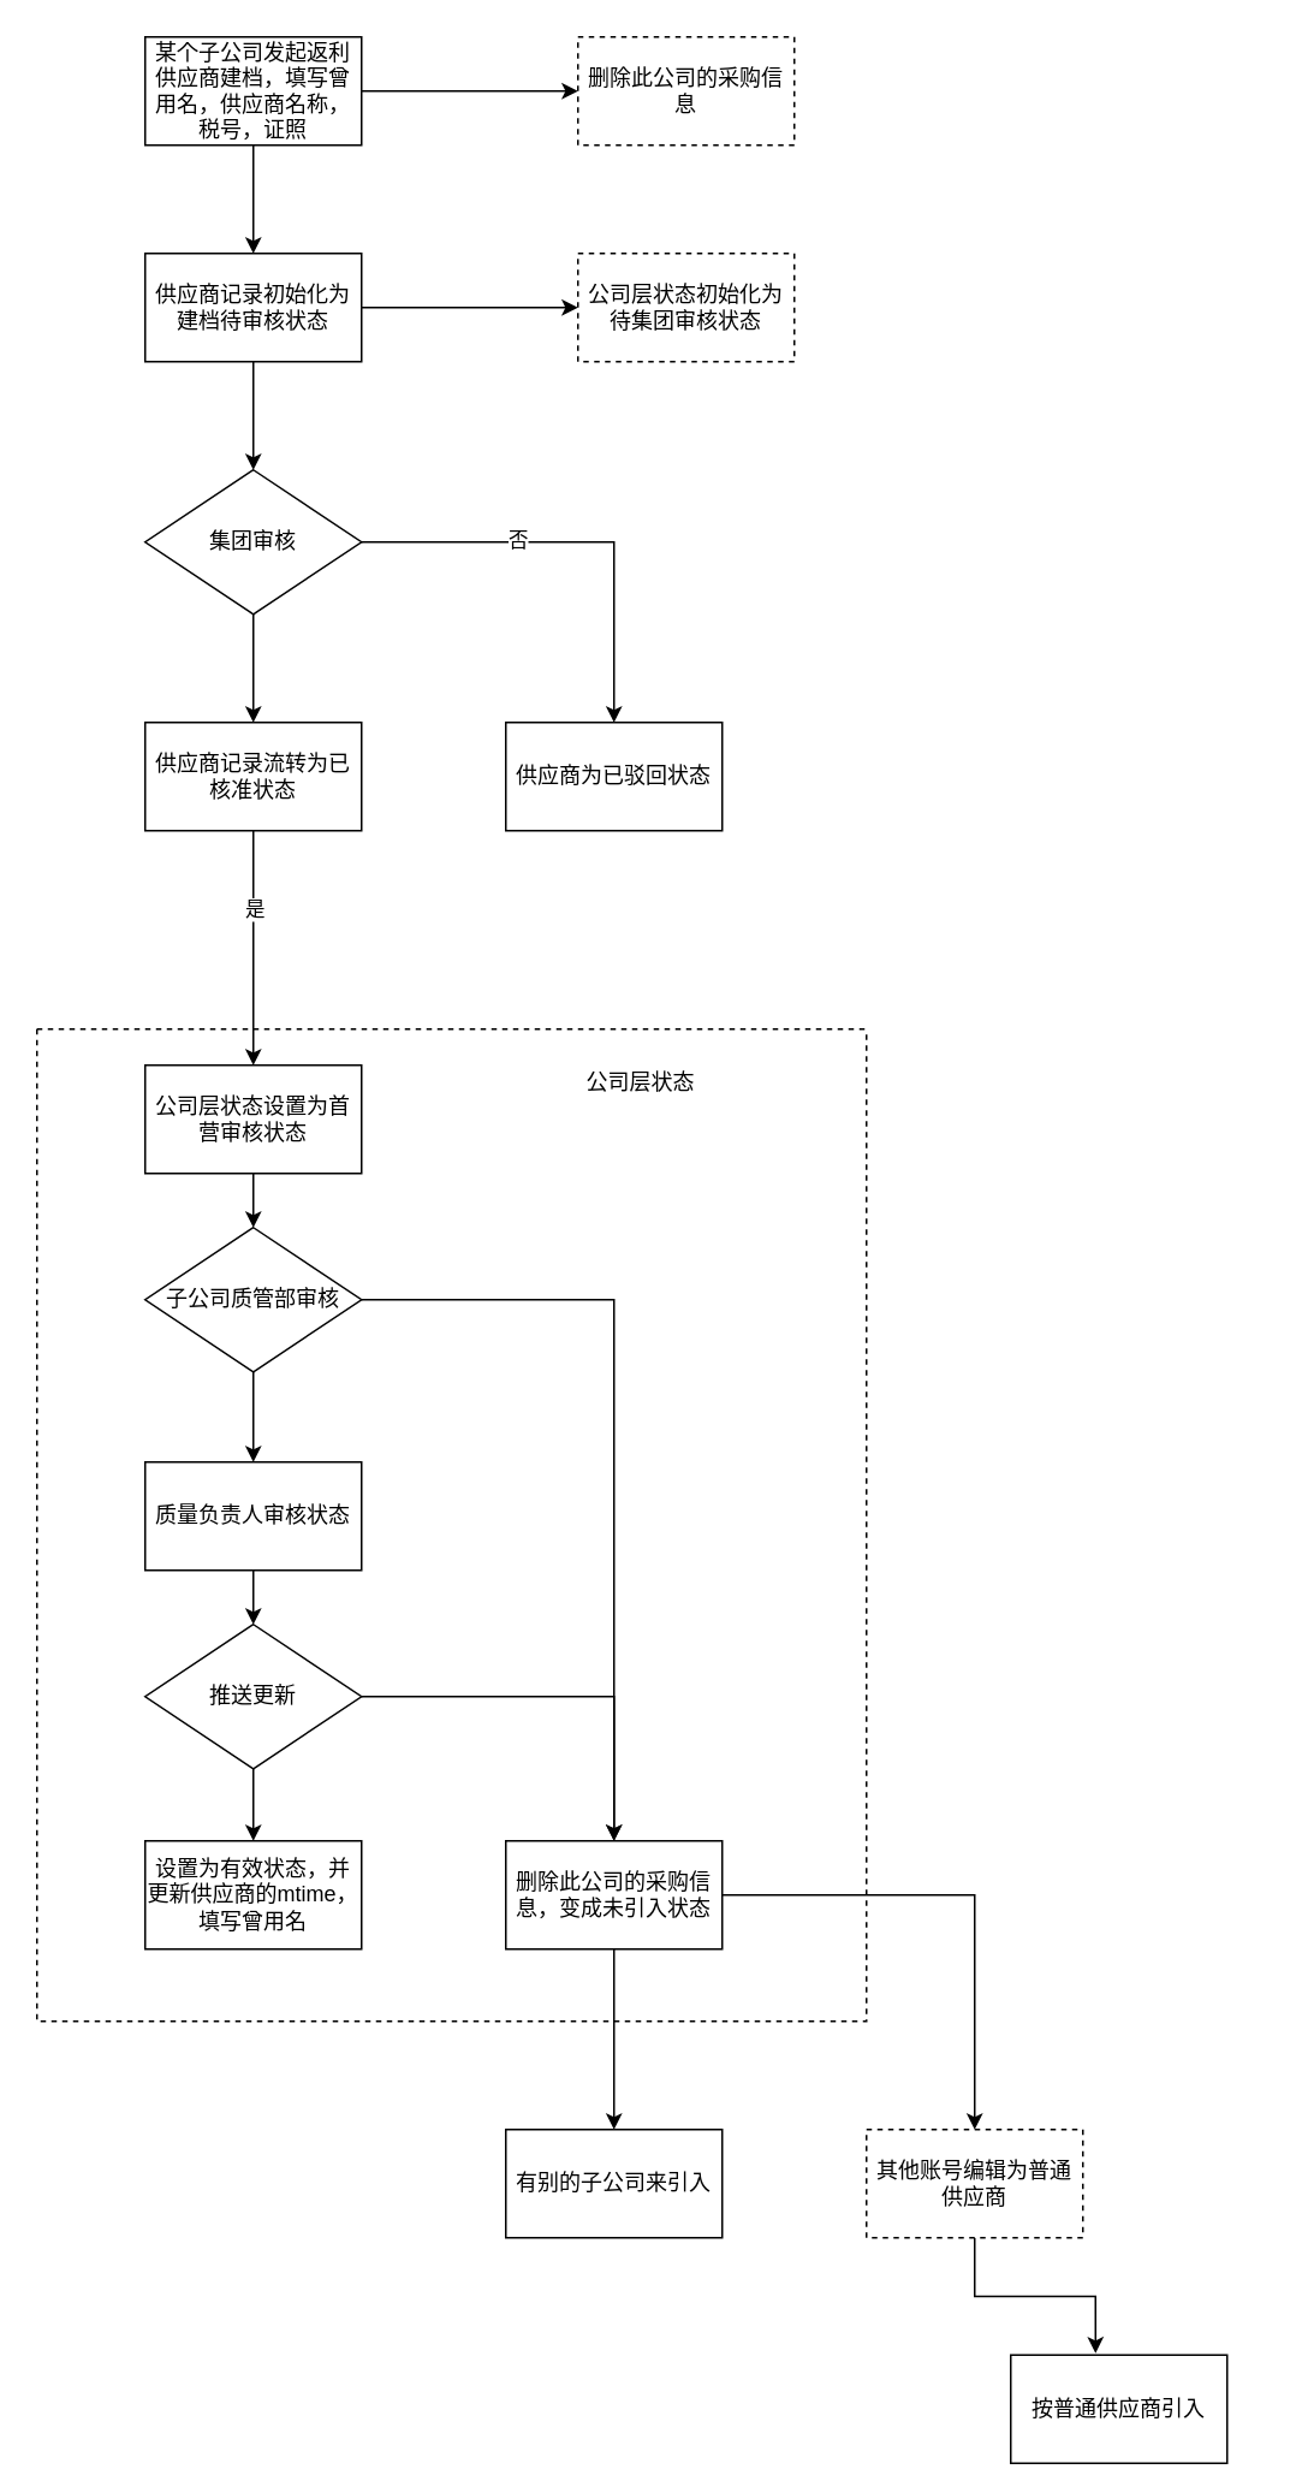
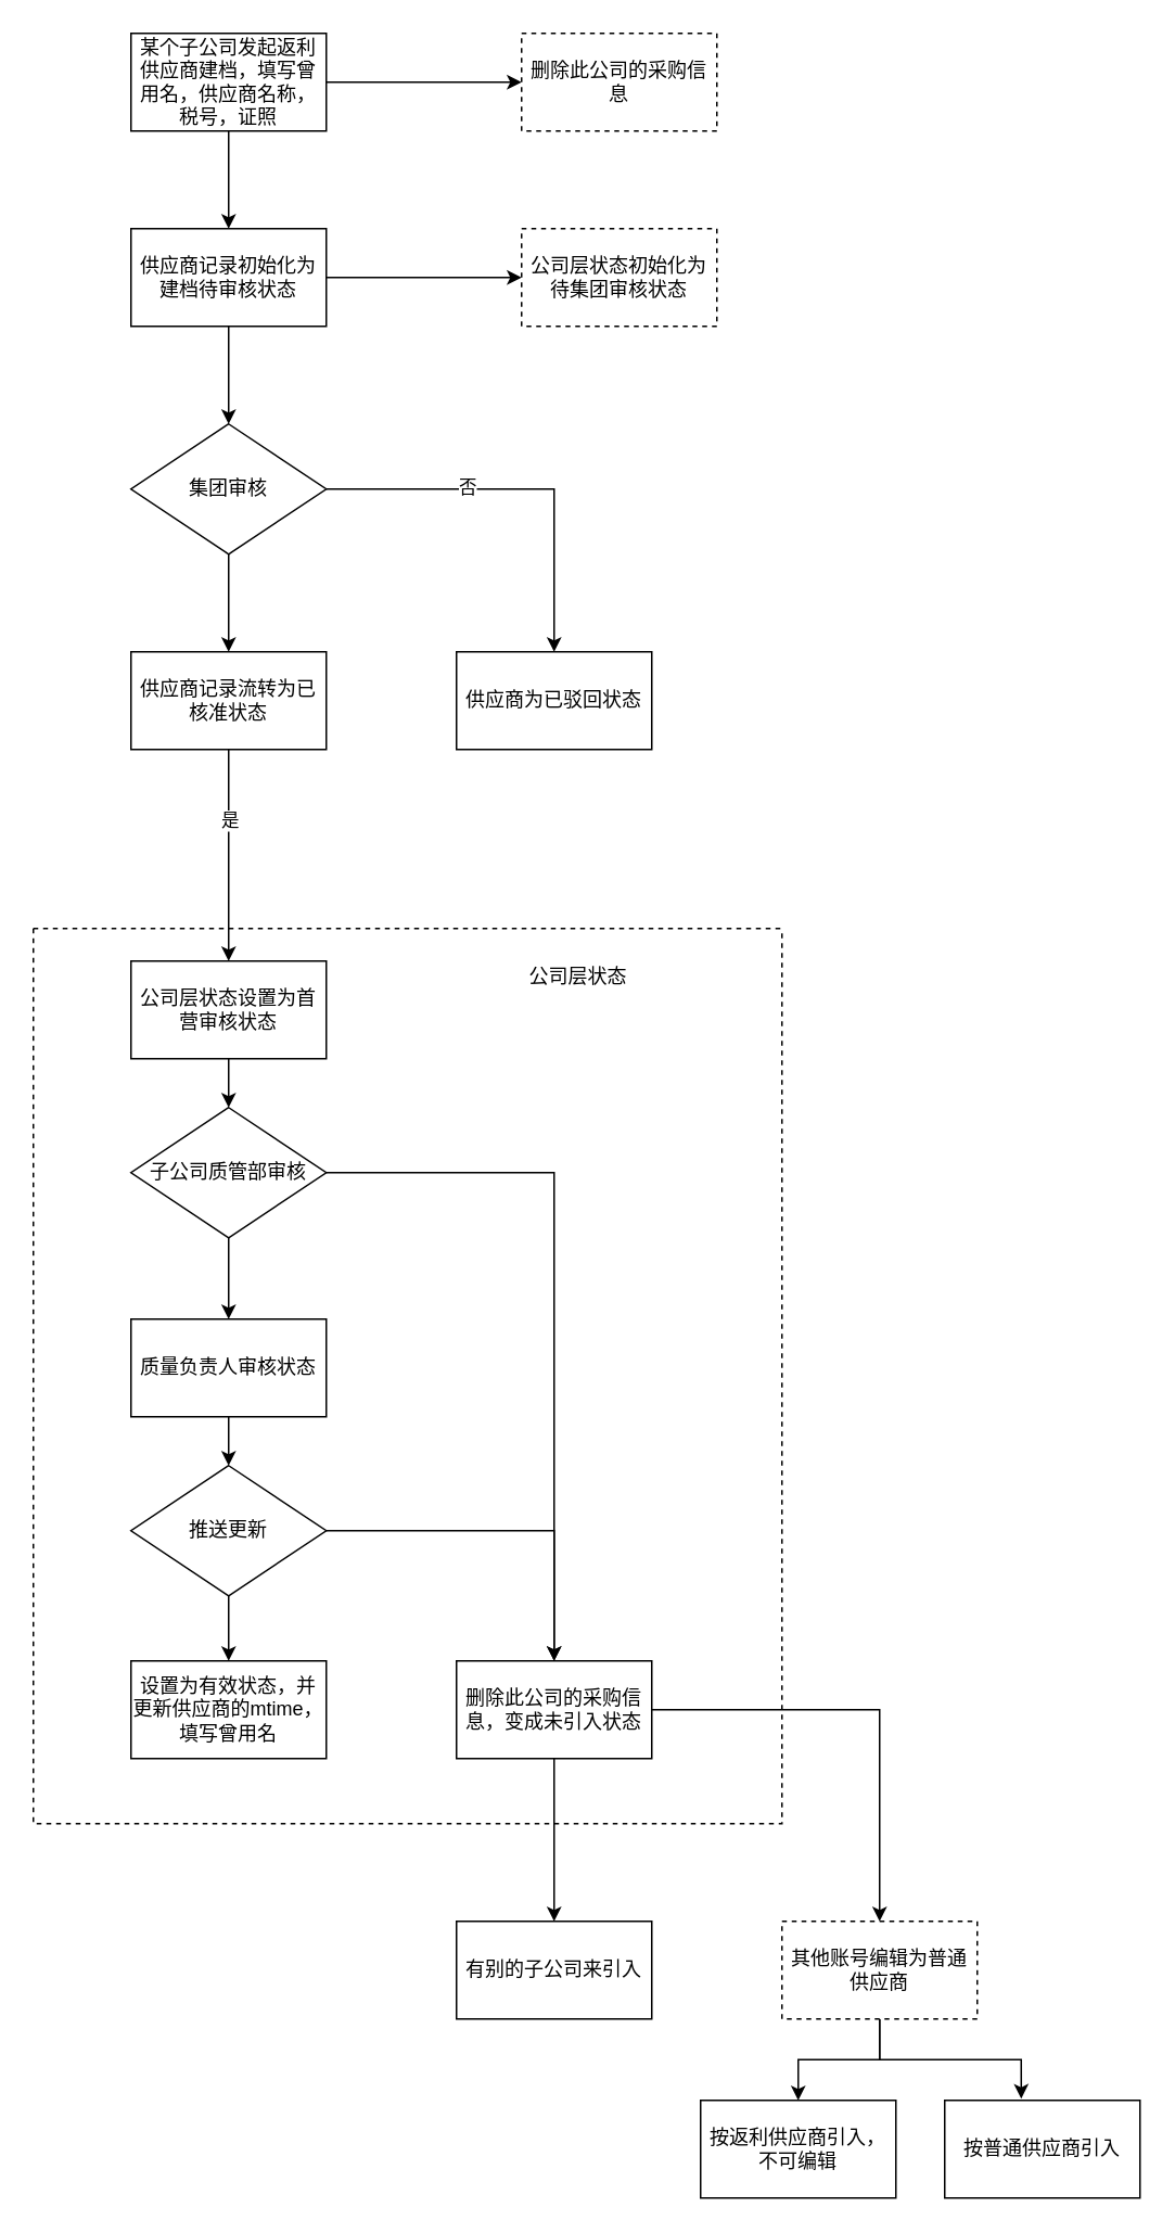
+ <mxCell id="34" style="edgeStyle=orthogonalEdgeStyle;rounded=0;orthogonalLoop=1;jettySize=auto;html=1;entryX=0.5;entryY=0;entryDx=0;entryDy=0;" edge="1" parent="1" source="36" target="38"><mxGeometry relative="1" as="geometry" /></mxCell>
+ <mxCell id="38" value="按返利供应商引入，不可编辑" style="rounded=0;whiteSpace=wrap;html=1;" vertex="1" parent="1"><mxGeometry x="430" y="1290" width="120" height="60" as="geometry" /></mxCell>
- <mxCell id="39" value="按普通供应商引入" style="rounded=0;whiteSpace=wrap;html=1;" vertex="1" parent="1"><mxGeometry x="560" y="1305" width="120" height="60" as="geometry" /></mxCell>
+ <mxCell id="39" value="按普通供应商引入" style="rounded=0;whiteSpace=wrap;html=1;" vertex="1" parent="1"><mxGeometry x="580" y="1290" width="120" height="60" as="geometry" /></mxCell>
